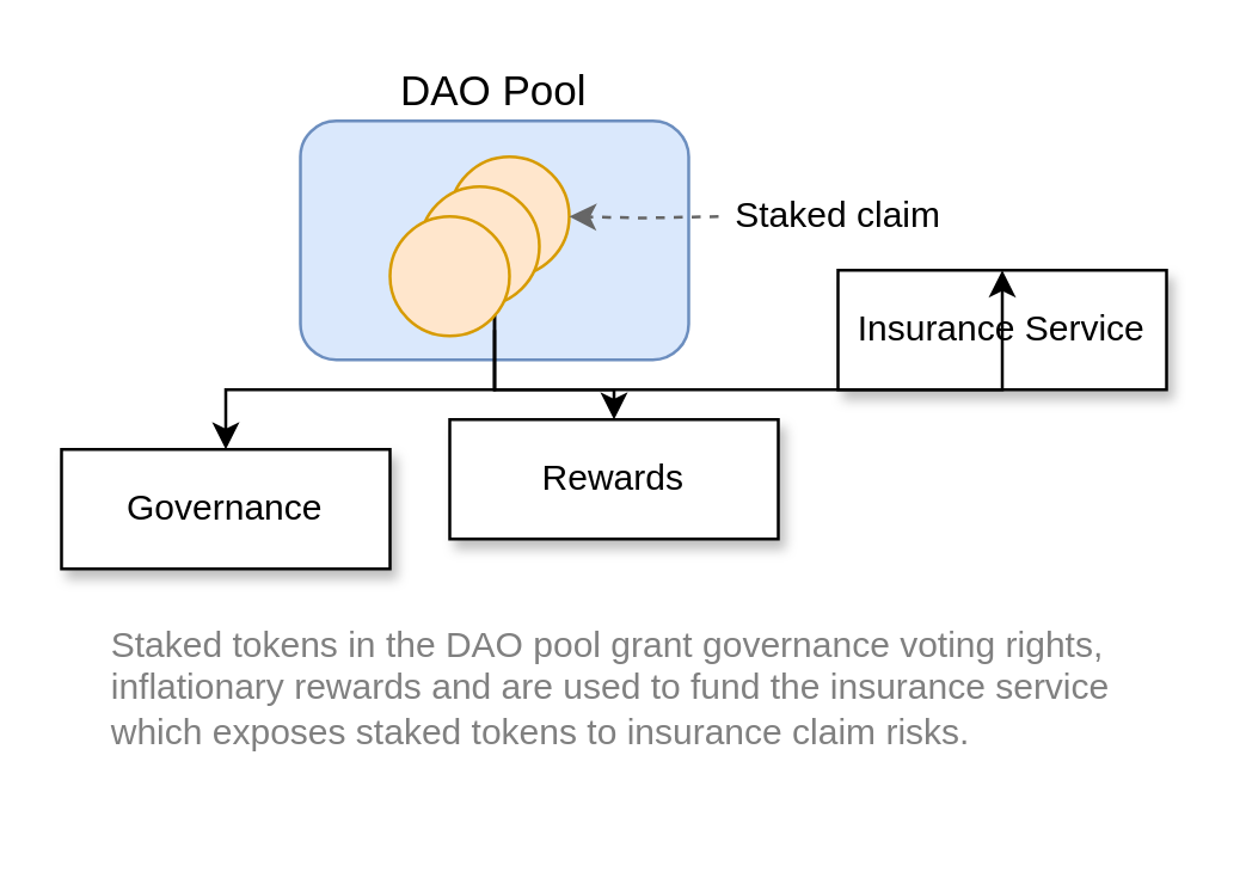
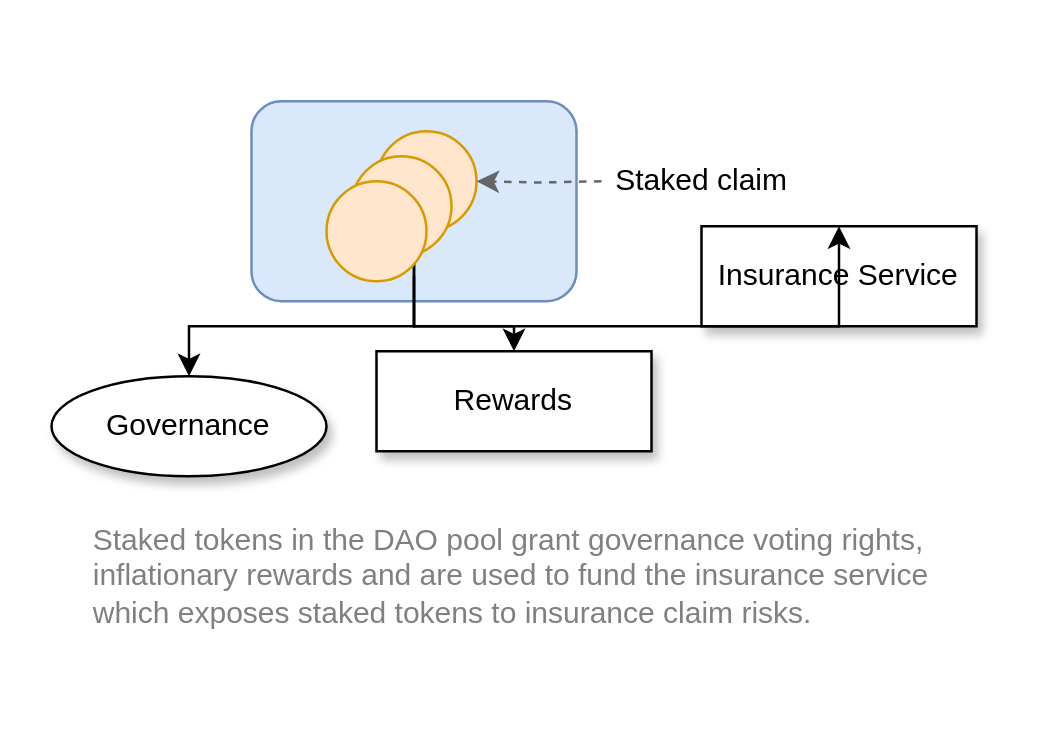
- <mxCell id="7" value="&lt;font style=&quot;font-size: 14px&quot;&gt;DAO Pool&lt;/font&gt;" style="text;html=1;strokeColor=none;fillColor=none;align=center;verticalAlign=middle;whiteSpace=wrap;rounded=0;" vertex="1" parent="1"><mxGeometry x="115" y="20" width="100" height="20" as="geometry" /></mxCell>
- <mxCell id="2" value="Governance" style="rounded=0;whiteSpace=wrap;html=1;shadow=1;" parent="1" vertex="1"><mxGeometry x="20" y="150" width="110" height="40" as="geometry" /></mxCell>
+ <mxCell id="2" value="Governance" style="ellipse;whiteSpace=wrap;html=1;shadow=1;" parent="1" vertex="1"><mxGeometry x="20" y="150" width="110" height="40" as="geometry" /></mxCell>
